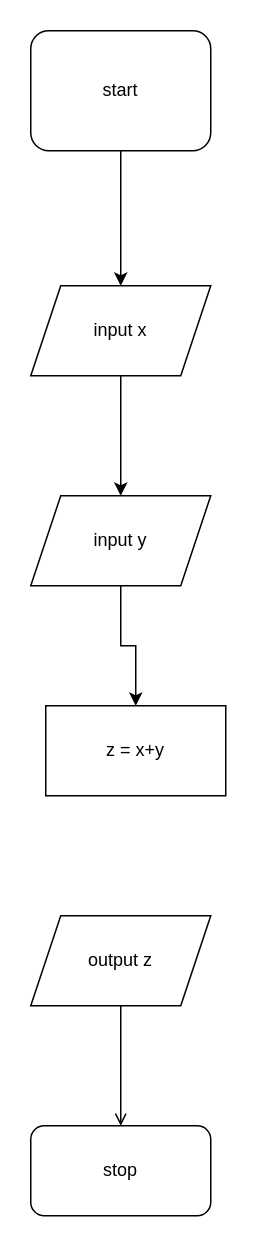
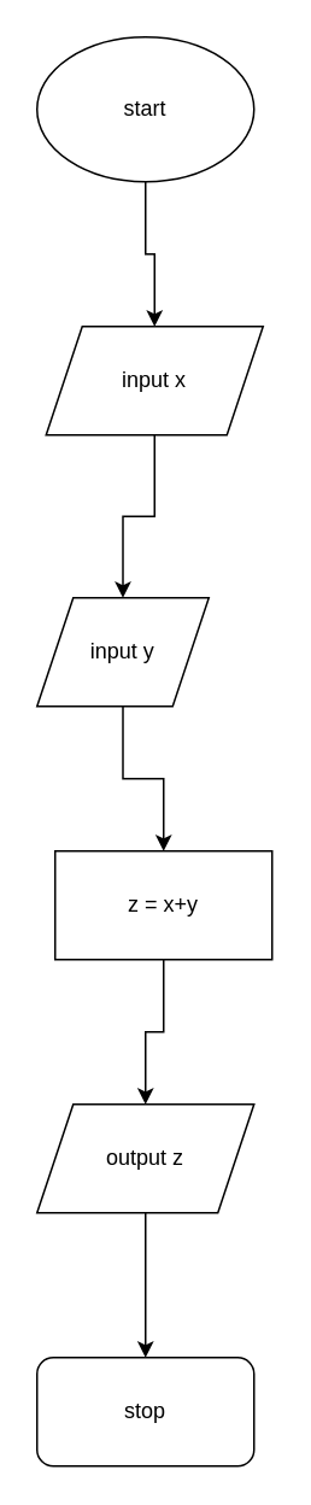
- <mxCell id="3" value="start" style="whiteSpace=wrap;html=1;rounded=1;" vertex="1" parent="1"><mxGeometry x="20" y="20" width="120" height="80" as="geometry" /></mxCell>
+ <mxCell id="3" value="start" style="ellipse;whiteSpace=wrap;html=1;" vertex="1" parent="1"><mxGeometry x="20" y="20" width="120" height="80" as="geometry" /></mxCell>
- <mxCell id="5" value="input x" style="shape=parallelogram;perimeter=parallelogramPerimeter;whiteSpace=wrap;html=1;fixedSize=1;" vertex="1" parent="1"><mxGeometry x="20" y="190" width="120" height="60" as="geometry" /></mxCell>
+ <mxCell id="5" value="input x" style="shape=parallelogram;perimeter=parallelogramPerimeter;whiteSpace=wrap;html=1;fixedSize=1;" vertex="1" parent="1"><mxGeometry x="25" y="180" width="120" height="60" as="geometry" /></mxCell>
- <mxCell id="7" value="input y" style="shape=parallelogram;perimeter=parallelogramPerimeter;whiteSpace=wrap;html=1;fixedSize=1;" vertex="1" parent="1"><mxGeometry x="20" y="330" width="120" height="60" as="geometry" /></mxCell>
+ <mxCell id="7" value="input y" style="shape=parallelogram;perimeter=parallelogramPerimeter;whiteSpace=wrap;html=1;fixedSize=1;" vertex="1" parent="1"><mxGeometry x="20" y="330" width="95" height="60" as="geometry" /></mxCell>
+ <mxCell id="8" value="" style="edgeStyle=orthogonalEdgeStyle;rounded=0;orthogonalLoop=1;jettySize=auto;html=1;" edge="1" parent="1" source="9" target="11"><mxGeometry relative="1" as="geometry" /></mxCell>
- <mxCell id="10" value="" style="edgeStyle=orthogonalEdgeStyle;rounded=0;orthogonalLoop=1;jettySize=auto;html=1;endArrow=open;" edge="1" parent="1" source="11" target="12"><mxGeometry relative="1" as="geometry" /></mxCell>
+ <mxCell id="10" value="" style="edgeStyle=orthogonalEdgeStyle;rounded=0;orthogonalLoop=1;jettySize=auto;html=1;" edge="1" parent="1" source="11" target="12"><mxGeometry relative="1" as="geometry" /></mxCell>
